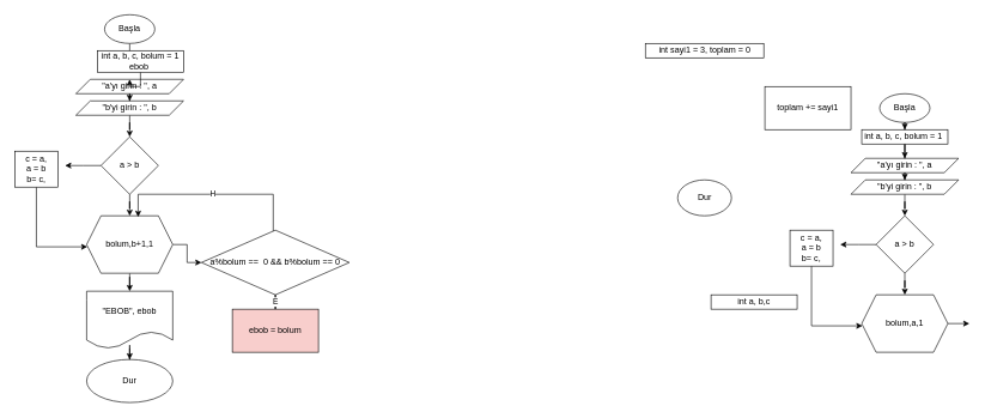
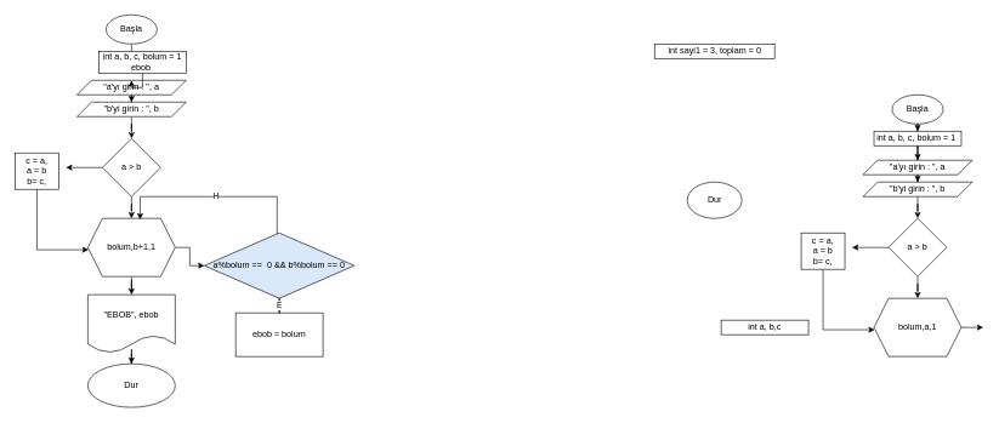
- <mxCell id="8" value="toplam += sayi1" style="whiteSpace=wrap;html=1;" vertex="1" parent="1"><mxGeometry x="1065" y="120" width="120" height="60" as="geometry" /></mxCell>
- <mxCell id="40" value="a%bolum ==&amp;nbsp; 0 &amp;amp;&amp;amp; b%bolum == 0" style="rhombus;whiteSpace=wrap;html=1;" vertex="1" parent="1"><mxGeometry x="280" y="320" width="206" height="90" as="geometry" /></mxCell>
+ <mxCell id="40" value="a%bolum ==&amp;nbsp; 0 &amp;amp;&amp;amp; b%bolum == 0" style="rhombus;whiteSpace=wrap;html=1;fillColor=#dae8fc;" vertex="1" parent="1"><mxGeometry x="280" y="320" width="206" height="90" as="geometry" /></mxCell>
- <mxCell id="6" value="int a, b,c" style="whiteSpace=wrap;html=1;" vertex="1" parent="1"><mxGeometry x="990" y="410" width="120" height="20" as="geometry" /></mxCell>
+ <mxCell id="6" value="int a, b,c" style="whiteSpace=wrap;html=1;" vertex="1" parent="1"><mxGeometry x="990" y="440" width="120" height="20" as="geometry" /></mxCell>
- <mxCell id="41" value="ebob = bolum" style="whiteSpace=wrap;html=1;fillColor=#f8cecc;" vertex="1" parent="1"><mxGeometry x="323" y="430" width="120" height="60" as="geometry" /></mxCell>
+ <mxCell id="41" value="ebob = bolum" style="whiteSpace=wrap;html=1;" vertex="1" parent="1"><mxGeometry x="323" y="430" width="120" height="60" as="geometry" /></mxCell>
